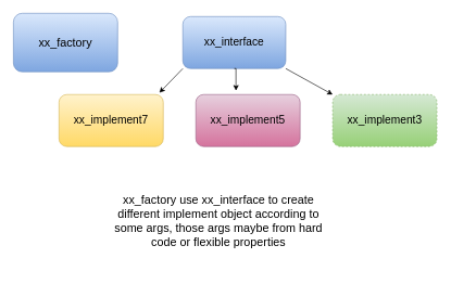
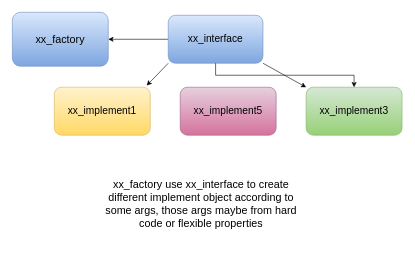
+ <mxCell id="3" style="edgeStyle=orthogonalEdgeStyle;rounded=0;orthogonalLoop=1;jettySize=auto;html=1;exitX=0;exitY=0.5;exitDx=0;exitDy=0;entryX=1;entryY=0.5;entryDx=0;entryDy=0;" edge="1" parent="1" source="4" target="2"><mxGeometry relative="1" as="geometry" /></mxCell>
- <mxCell id="9" style="edgeStyle=orthogonalEdgeStyle;rounded=0;orthogonalLoop=1;jettySize=auto;html=1;exitX=0.5;exitY=1;exitDx=0;exitDy=0;entryX=0.385;entryY=-0.075;entryDx=0;entryDy=0;entryPerimeter=0;" edge="1" parent="1" source="4" target="6"><mxGeometry relative="1" as="geometry" /></mxCell>
+ <mxCell id="9" style="edgeStyle=orthogonalEdgeStyle;rounded=0;orthogonalLoop=1;jettySize=auto;html=1;exitX=0.5;exitY=1;exitDx=0;exitDy=0;" edge="1" parent="1" source="4" target="7"><mxGeometry relative="1" as="geometry" /></mxCell>
- <mxCell id="5" value="&lt;span style=&quot;font-size: 17px;&quot;&gt;xx_implement7&lt;/span&gt;" style="rounded=1;whiteSpace=wrap;html=1;fillColor=#fff2cc;strokeColor=#d6b656;gradientColor=#ffd966;" vertex="1" parent="1"><mxGeometry x="90" y="145" width="160" height="80" as="geometry" /></mxCell>
+ <mxCell id="5" value="&lt;span style=&quot;font-size: 17px;&quot;&gt;xx_implement1&lt;/span&gt;" style="rounded=1;whiteSpace=wrap;html=1;fillColor=#fff2cc;strokeColor=#d6b656;gradientColor=#ffd966;" vertex="1" parent="1"><mxGeometry x="90" y="145" width="160" height="80" as="geometry" /></mxCell>
- <mxCell id="7" value="&lt;span style=&quot;font-size: 17px;&quot;&gt;xx_implement3&lt;/span&gt;" style="rounded=1;whiteSpace=wrap;html=1;fillColor=#d5e8d4;strokeColor=#82b366;gradientColor=#97d077;dashed=1;" vertex="1" parent="1"><mxGeometry x="510" y="145" width="160" height="80" as="geometry" /></mxCell>
+ <mxCell id="7" value="&lt;span style=&quot;font-size: 17px;&quot;&gt;xx_implement3&lt;/span&gt;" style="rounded=1;whiteSpace=wrap;html=1;fillColor=#d5e8d4;strokeColor=#82b366;gradientColor=#97d077;" vertex="1" parent="1"><mxGeometry x="510" y="145" width="160" height="80" as="geometry" /></mxCell>
